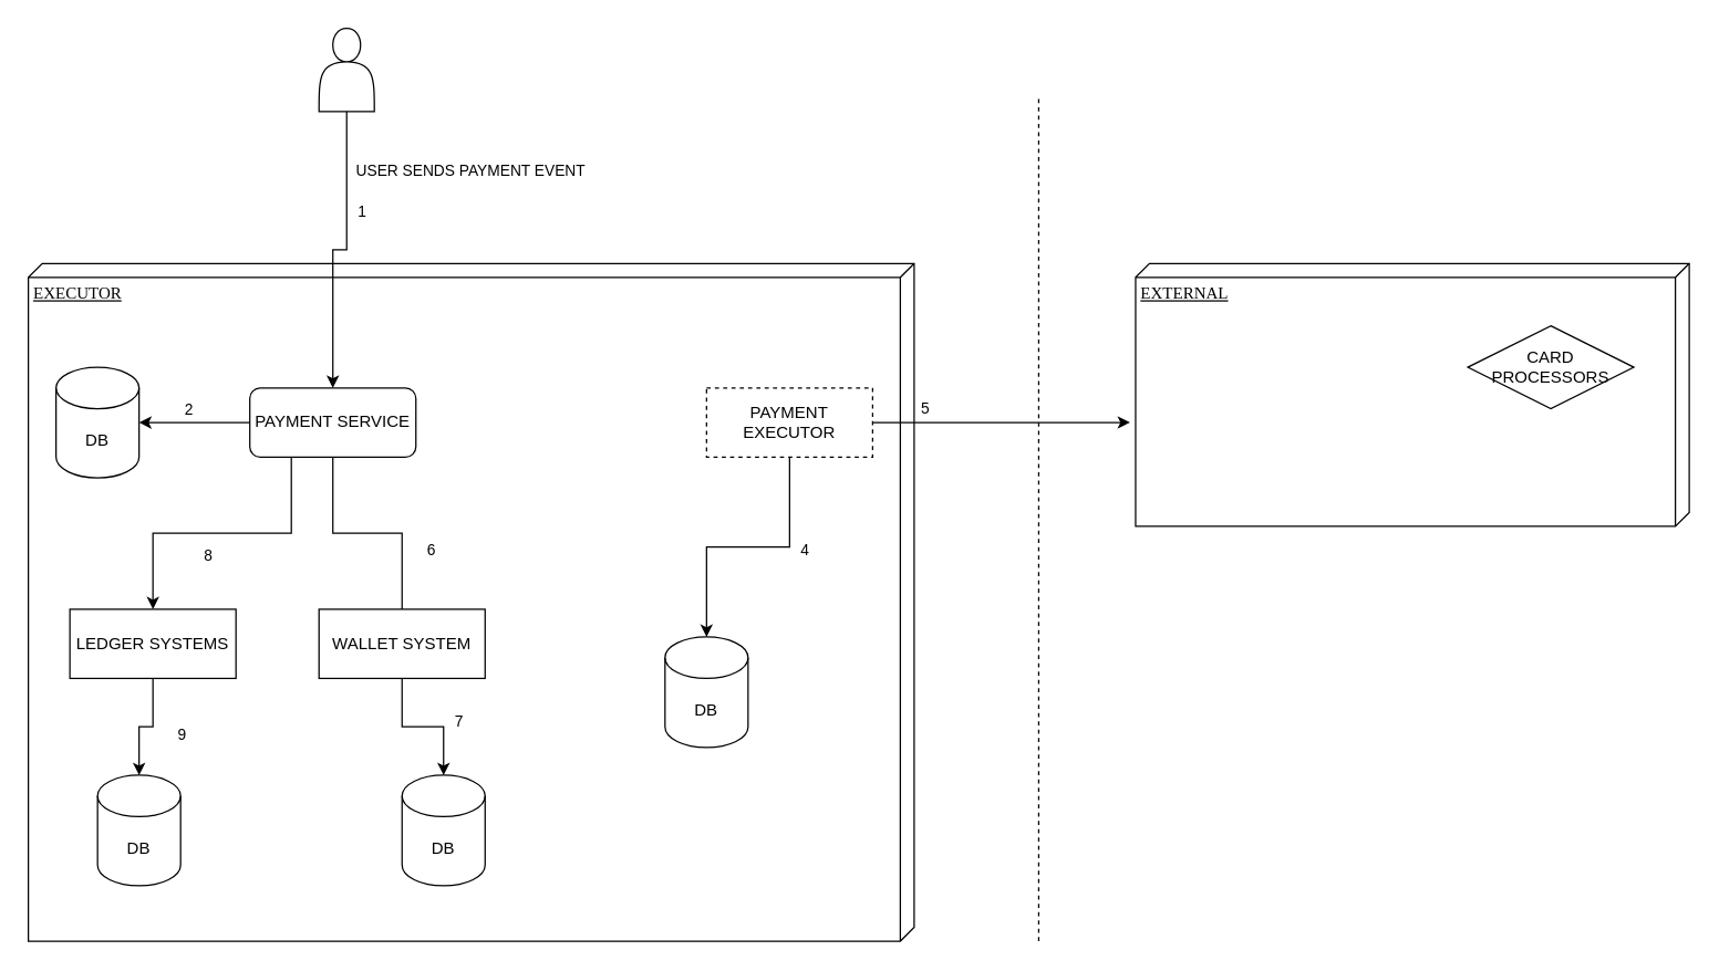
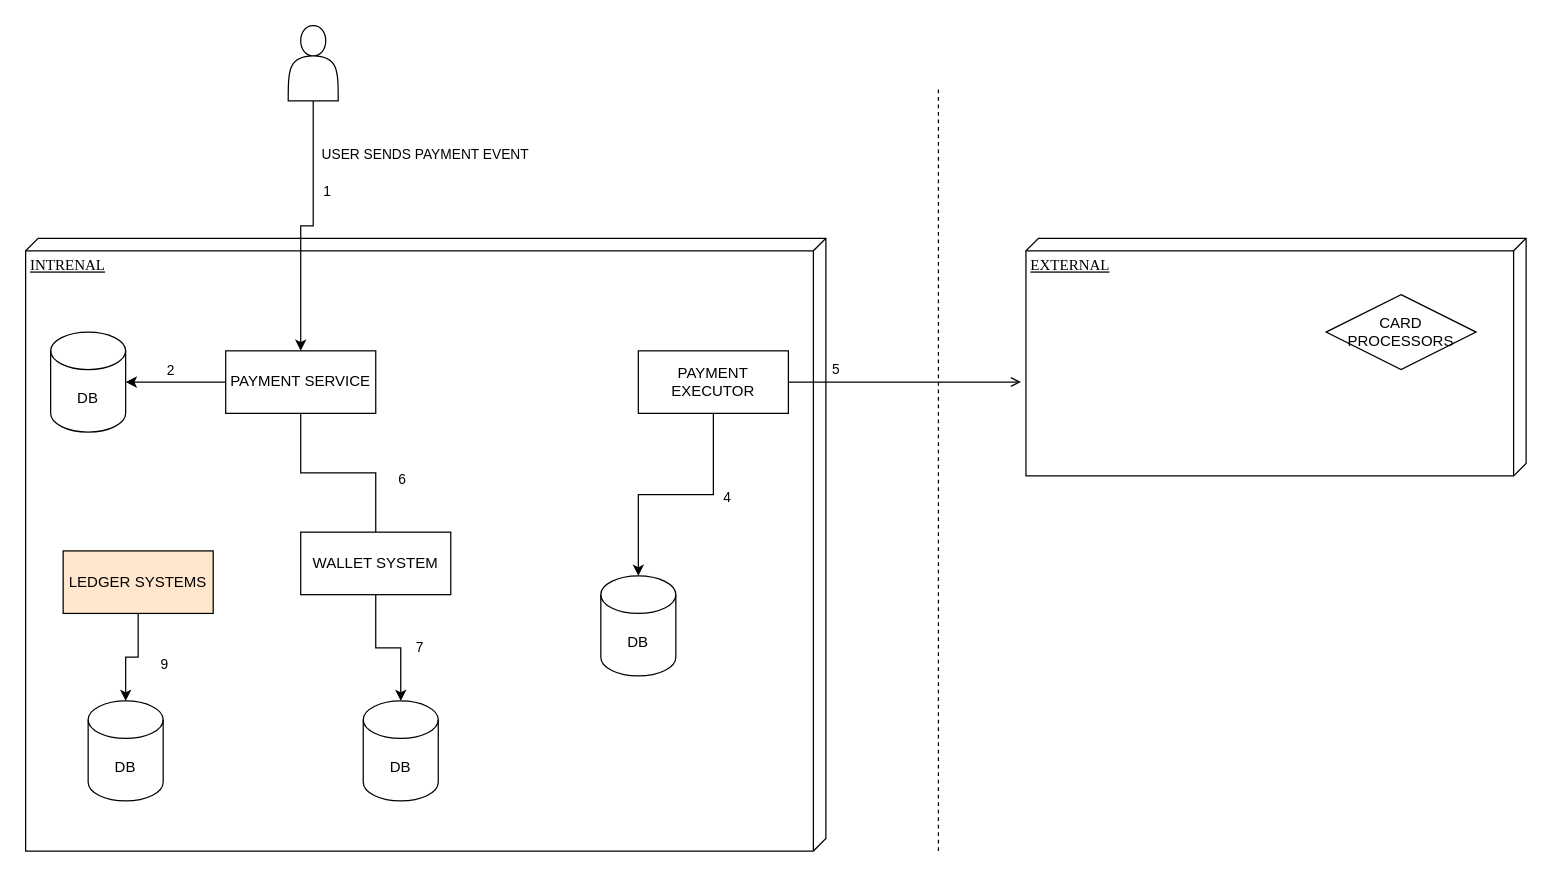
- <mxCell id="2" value="EXECUTOR" style="verticalAlign=top;align=left;spacingTop=8;spacingLeft=2;spacingRight=12;shape=cube;size=10;direction=south;fontStyle=4;html=1;rounded=0;shadow=0;comic=0;labelBackgroundColor=none;strokeWidth=1;fontFamily=Verdana;fontSize=12" parent="1" vertex="1"><mxGeometry x="20" y="190" width="640" height="490" as="geometry" /></mxCell>
+ <mxCell id="2" value="INTRENAL" style="verticalAlign=top;align=left;spacingTop=8;spacingLeft=2;spacingRight=12;shape=cube;size=10;direction=south;fontStyle=4;html=1;rounded=0;shadow=0;comic=0;labelBackgroundColor=none;strokeWidth=1;fontFamily=Verdana;fontSize=12" parent="1" vertex="1"><mxGeometry x="20" y="190" width="640" height="490" as="geometry" /></mxCell>
- <mxCell id="10" value="PAYMENT SERVICE" style="whiteSpace=wrap;html=1;rounded=1;" vertex="1" parent="1"><mxGeometry x="180" y="280" width="120" height="50" as="geometry" /></mxCell>
+ <mxCell id="10" value="PAYMENT SERVICE" style="rounded=0;whiteSpace=wrap;html=1;" vertex="1" parent="1"><mxGeometry x="180" y="280" width="120" height="50" as="geometry" /></mxCell>
- <mxCell id="11" value="PAYMENT EXECUTOR" style="rounded=0;whiteSpace=wrap;html=1;dashed=1;" vertex="1" parent="1"><mxGeometry x="510" y="280" width="120" height="50" as="geometry" /></mxCell>
+ <mxCell id="11" value="PAYMENT EXECUTOR" style="rounded=0;whiteSpace=wrap;html=1;" vertex="1" parent="1"><mxGeometry x="510" y="280" width="120" height="50" as="geometry" /></mxCell>
- <mxCell id="27" style="edgeStyle=orthogonalEdgeStyle;rounded=0;orthogonalLoop=1;jettySize=auto;html=1;entryX=0.605;entryY=1.01;entryDx=0;entryDy=0;entryPerimeter=0;" edge="1" parent="1" source="11" target="3"><mxGeometry relative="1" as="geometry" /></mxCell>
+ <mxCell id="27" style="edgeStyle=orthogonalEdgeStyle;rounded=0;orthogonalLoop=1;jettySize=auto;html=1;entryX=0.605;entryY=1.01;entryDx=0;entryDy=0;entryPerimeter=0;endArrow=open;" edge="1" parent="1" source="11" target="3"><mxGeometry relative="1" as="geometry" /></mxCell>
- <mxCell id="6" style="edgeStyle=orthogonalEdgeStyle;rounded=0;orthogonalLoop=1;jettySize=auto;html=1;exitX=0.25;exitY=1;exitDx=0;exitDy=0;entryX=0.5;entryY=0;entryDx=0;entryDy=0;" edge="1" parent="1" source="10" target="14"><mxGeometry relative="1" as="geometry" /></mxCell>
- <mxCell id="7" value="8" style="edgeLabel;html=1;align=center;verticalAlign=middle;resizable=0;points=[];" vertex="1" connectable="0" parent="6"><mxGeometry x="0.105" y="1" relative="1" as="geometry"><mxPoint y="14" as="offset" /></mxGeometry></mxCell>
- <mxCell id="14" value="LEDGER SYSTEMS" style="rounded=0;whiteSpace=wrap;html=1;" vertex="1" parent="1"><mxGeometry x="50" y="440" width="120" height="50" as="geometry" /></mxCell>
+ <mxCell id="14" value="LEDGER SYSTEMS" style="rounded=0;whiteSpace=wrap;html=1;fillColor=#ffe6cc;" vertex="1" parent="1"><mxGeometry x="50" y="440" width="120" height="50" as="geometry" /></mxCell>
- <mxCell id="15" value="WALLET SYSTEM" style="rounded=0;whiteSpace=wrap;html=1;" vertex="1" parent="1"><mxGeometry x="230" y="440" width="120" height="50" as="geometry" /></mxCell>
+ <mxCell id="15" value="WALLET SYSTEM" style="rounded=0;whiteSpace=wrap;html=1;" vertex="1" parent="1"><mxGeometry x="240" y="425" width="120" height="50" as="geometry" /></mxCell>
